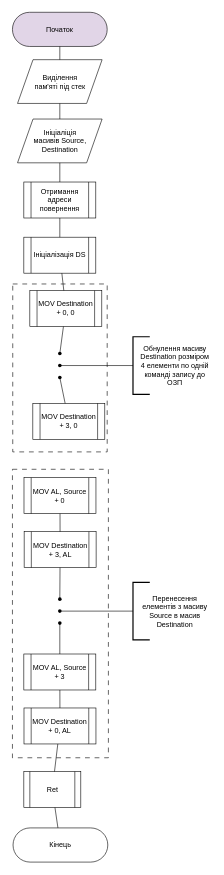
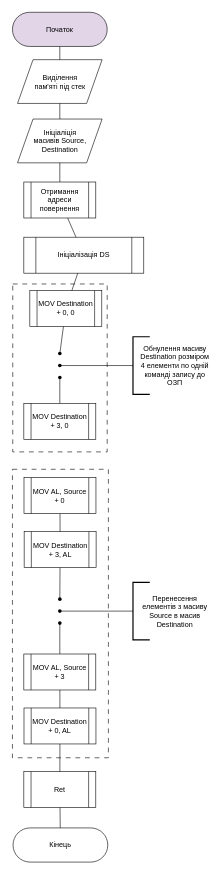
- <mxCell id="12" value="Ініціалізація DS" style="shape=process;whiteSpace=wrap;html=1;backgroundOutline=1;" parent="1" vertex="1"><mxGeometry x="39" y="395" width="120" height="60" as="geometry" /></mxCell>
+ <mxCell id="12" value="Ініціалізація DS" style="shape=process;whiteSpace=wrap;html=1;backgroundOutline=1;" parent="1" vertex="1"><mxGeometry x="39" y="395" width="200" height="60" as="geometry" /></mxCell>
- <mxCell id="19" value="MOV Destination + 3, 0" style="shape=process;whiteSpace=wrap;html=1;backgroundOutline=1;" parent="1" vertex="1"><mxGeometry x="54" y="672" width="120" height="60" as="geometry" /></mxCell>
+ <mxCell id="19" value="MOV Destination + 3, 0" style="shape=process;whiteSpace=wrap;html=1;backgroundOutline=1;" parent="1" vertex="1"><mxGeometry x="39" y="672" width="120" height="60" as="geometry" /></mxCell>
- <mxCell id="8" value="Ret" style="shape=process;whiteSpace=wrap;html=1;backgroundOutline=1;" parent="1" vertex="1"><mxGeometry x="39" y="1286" width="95" height="60" as="geometry" /></mxCell>
+ <mxCell id="8" value="Ret" style="shape=process;whiteSpace=wrap;html=1;backgroundOutline=1;" parent="1" vertex="1"><mxGeometry x="39" y="1286" width="120" height="60" as="geometry" /></mxCell>
